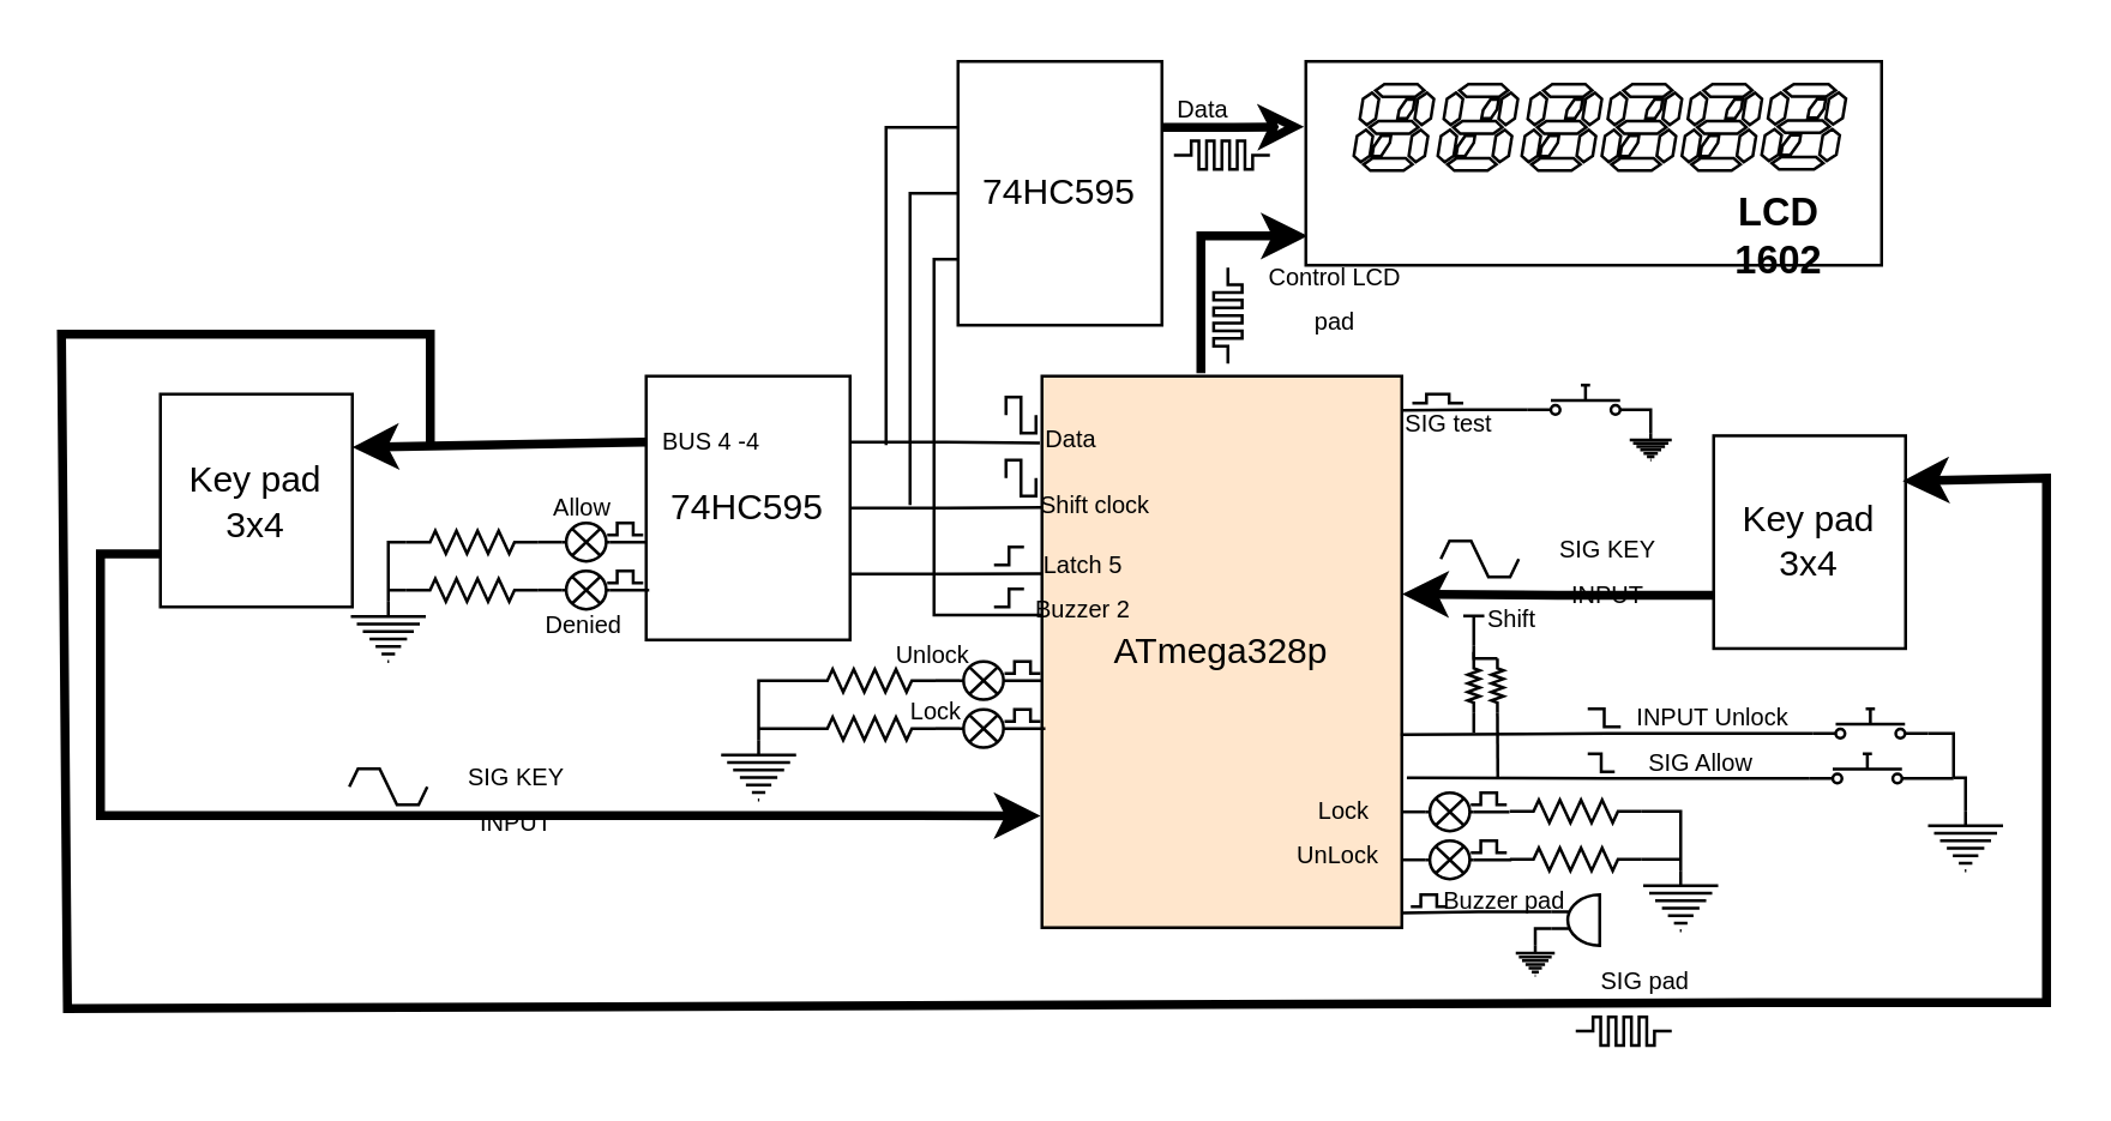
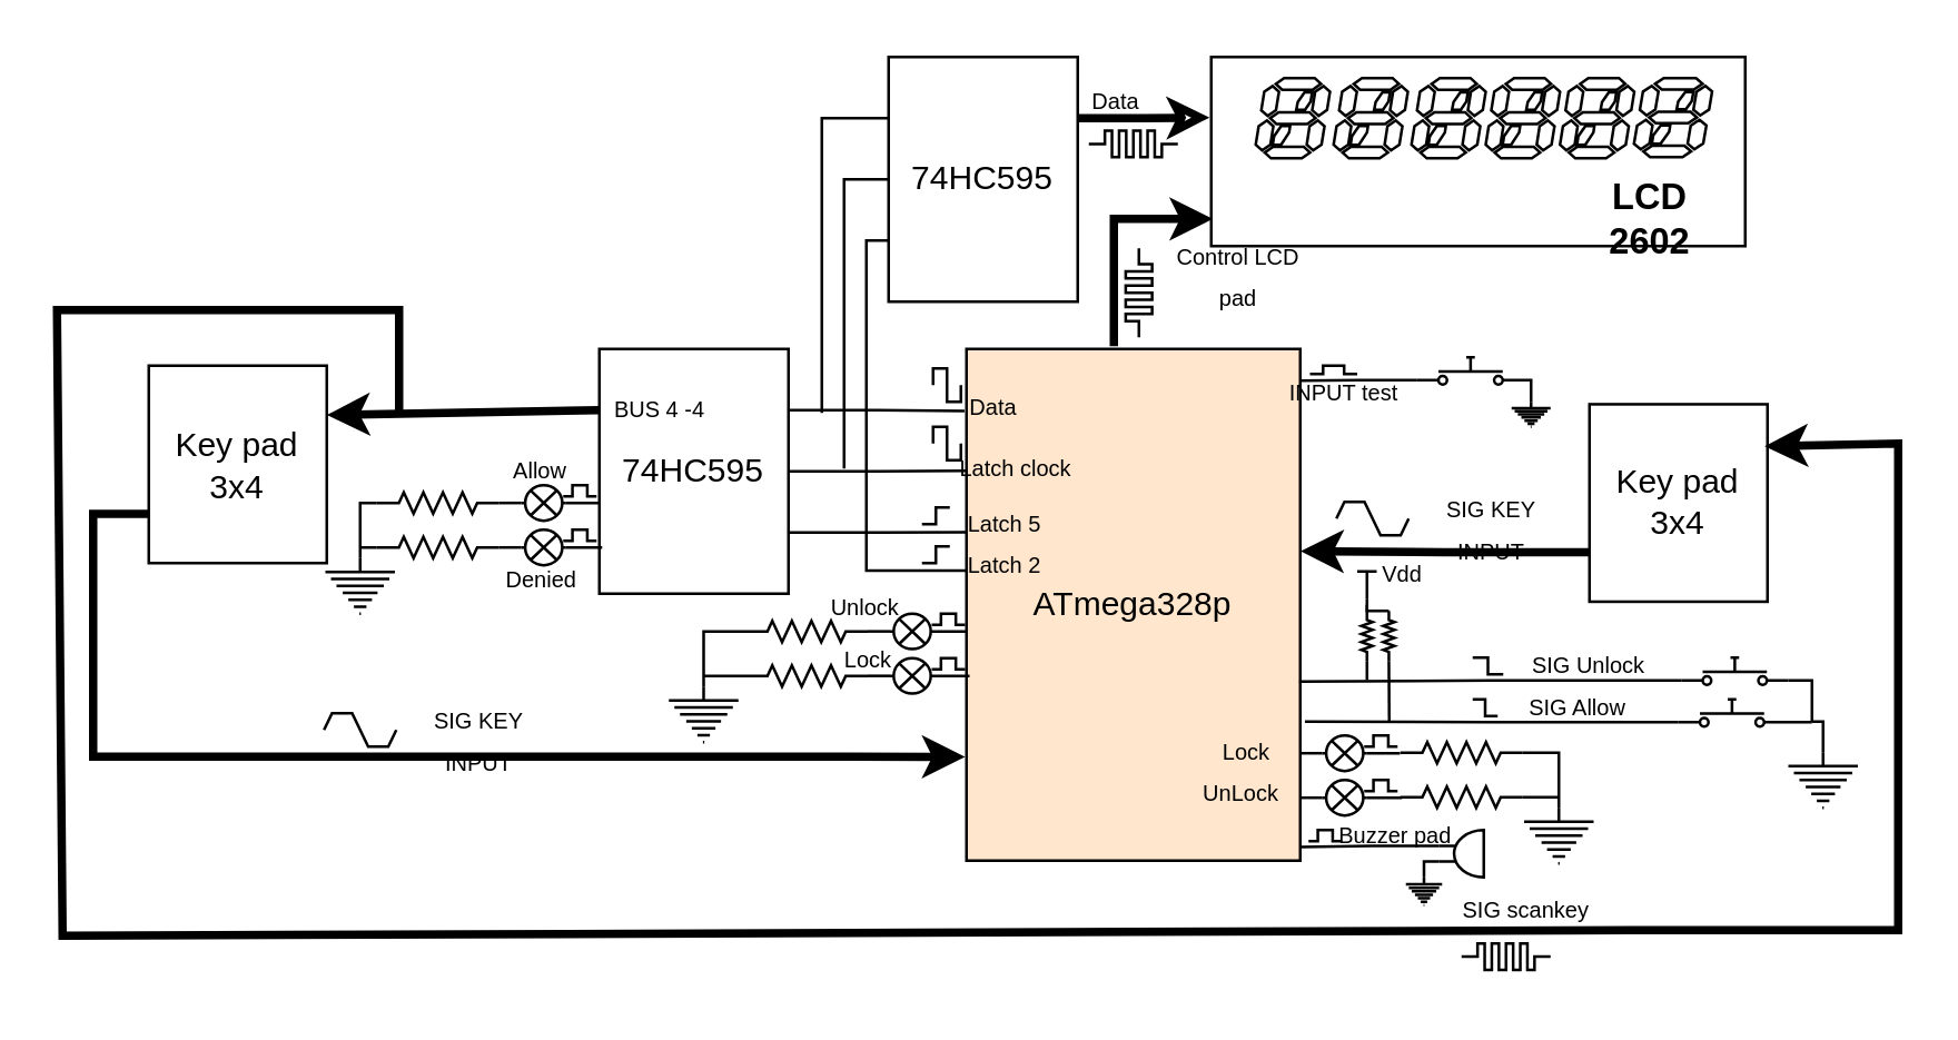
- <mxCell id="36" value="&lt;font style=&quot;font-size: 13px;&quot;&gt;LCD 1602&lt;/font&gt;" style="text;html=1;strokeColor=none;fillColor=none;align=center;verticalAlign=middle;whiteSpace=wrap;rounded=0;fontSize=13;fontStyle=1" vertex="1" parent="1"><mxGeometry x="563" y="63" width="60" height="30" as="geometry" /></mxCell>
+ <mxCell id="36" value="&lt;font style=&quot;font-size: 13px;&quot;&gt;LCD 2602&lt;/font&gt;" style="text;html=1;strokeColor=none;fillColor=none;align=center;verticalAlign=middle;whiteSpace=wrap;rounded=0;fontSize=13;fontStyle=1" vertex="1" parent="1"><mxGeometry x="563" y="63" width="60" height="30" as="geometry" /></mxCell>
- <mxCell id="99" value="SIG test" style="text;html=1;strokeColor=none;fillColor=none;align=center;verticalAlign=middle;whiteSpace=wrap;rounded=0;fontSize=8;" vertex="1" parent="1"><mxGeometry x="453" y="119" width="60" height="44" as="geometry" /></mxCell>
+ <mxCell id="99" value="INPUT test" style="text;html=1;strokeColor=none;fillColor=none;align=center;verticalAlign=middle;whiteSpace=wrap;rounded=0;fontSize=8;" vertex="1" parent="1"><mxGeometry x="453" y="119" width="60" height="44" as="geometry" /></mxCell>
- <mxCell id="14" value="&lt;font style=&quot;font-size: 8px;&quot;&gt;Shift clock&lt;/font&gt;" style="text;html=1;strokeColor=none;fillColor=none;align=center;verticalAlign=middle;whiteSpace=wrap;rounded=0;" vertex="1" parent="1"><mxGeometry x="335" y="152" width="60" height="30" as="geometry" /></mxCell>
+ <mxCell id="14" value="&lt;font style=&quot;font-size: 8px;&quot;&gt;Latch clock&lt;/font&gt;" style="text;html=1;strokeColor=none;fillColor=none;align=center;verticalAlign=middle;whiteSpace=wrap;rounded=0;" vertex="1" parent="1"><mxGeometry x="335" y="152" width="60" height="30" as="geometry" /></mxCell>
- <mxCell id="16" value="&lt;span style=&quot;font-size: 8px;&quot;&gt;Buzzer 2&lt;/span&gt;" style="text;html=1;strokeColor=none;fillColor=none;align=center;verticalAlign=middle;whiteSpace=wrap;rounded=0;" vertex="1" parent="1"><mxGeometry x="331" y="186.5" width="60" height="30" as="geometry" /></mxCell>
+ <mxCell id="16" value="&lt;span style=&quot;font-size: 8px;&quot;&gt;Latch 2&lt;/span&gt;" style="text;html=1;strokeColor=none;fillColor=none;align=center;verticalAlign=middle;whiteSpace=wrap;rounded=0;" vertex="1" parent="1"><mxGeometry x="331" y="186.5" width="60" height="30" as="geometry" /></mxCell>
- <mxCell id="89" value="&lt;span style=&quot;font-size: 8px;&quot;&gt;Shift&lt;/span&gt;" style="text;html=1;strokeColor=none;fillColor=none;align=center;verticalAlign=middle;whiteSpace=wrap;rounded=0;" vertex="1" parent="1"><mxGeometry x="473.7" y="181" width="60" height="48" as="geometry" /></mxCell>
+ <mxCell id="89" value="&lt;span style=&quot;font-size: 8px;&quot;&gt;Vdd&lt;/span&gt;" style="text;html=1;strokeColor=none;fillColor=none;align=center;verticalAlign=middle;whiteSpace=wrap;rounded=0;" vertex="1" parent="1"><mxGeometry x="473.7" y="181" width="60" height="48" as="geometry" /></mxCell>
- <mxCell id="92" value="&lt;span style=&quot;font-size: 8px;&quot;&gt;INPUT Unlock&lt;/span&gt;" style="text;html=1;strokeColor=none;fillColor=none;align=center;verticalAlign=middle;whiteSpace=wrap;rounded=0;" vertex="1" parent="1"><mxGeometry x="541" y="214" width="60" height="48" as="geometry" /></mxCell>
+ <mxCell id="92" value="&lt;span style=&quot;font-size: 8px;&quot;&gt;SIG Unlock&lt;/span&gt;" style="text;html=1;strokeColor=none;fillColor=none;align=center;verticalAlign=middle;whiteSpace=wrap;rounded=0;" vertex="1" parent="1"><mxGeometry x="541" y="214" width="60" height="48" as="geometry" /></mxCell>
- <mxCell id="20" value="&lt;font style=&quot;font-size: 8px;&quot;&gt;SIG pad&lt;/font&gt;" style="text;html=1;strokeColor=none;fillColor=none;align=center;verticalAlign=middle;whiteSpace=wrap;rounded=0;strokeWidth=3;glass=0;spacing=-11;spacingTop=-1;direction=west;flipV=0;flipH=1;labelBorderColor=none;horizontal=1;" vertex="1" parent="1"><mxGeometry x="525" y="302" width="47" height="49.75" as="geometry" /></mxCell>
+ <mxCell id="20" value="&lt;font style=&quot;font-size: 8px;&quot;&gt;SIG scankey&lt;/font&gt;" style="text;html=1;strokeColor=none;fillColor=none;align=center;verticalAlign=middle;whiteSpace=wrap;rounded=0;strokeWidth=3;glass=0;spacing=-11;spacingTop=-1;direction=west;flipV=0;flipH=1;labelBorderColor=none;horizontal=1;" vertex="1" parent="1"><mxGeometry x="525" y="302" width="47" height="49.75" as="geometry" /></mxCell>
